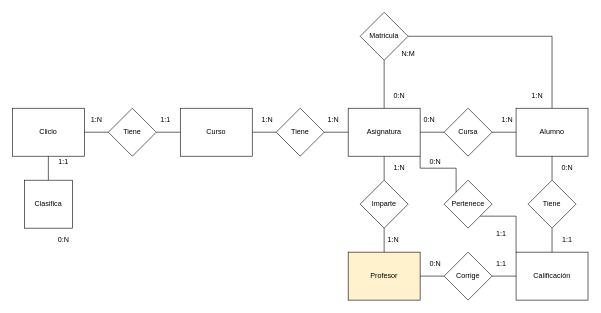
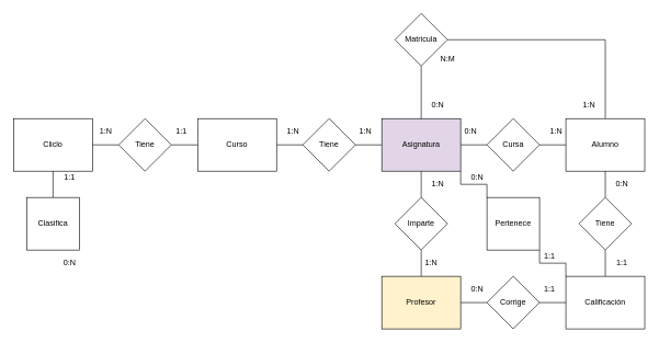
- <mxCell id="9" value="Asignatura" style="rounded=0;whiteSpace=wrap;html=1;" parent="1" vertex="1"><mxGeometry x="580" y="180" width="120" height="80" as="geometry" /></mxCell>
+ <mxCell id="9" value="Asignatura" style="rounded=0;whiteSpace=wrap;html=1;fillColor=#e1d5e7;" parent="1" vertex="1"><mxGeometry x="580" y="180" width="120" height="80" as="geometry" /></mxCell>
- <mxCell id="29" value="Pertenece" style="rhombus;whiteSpace=wrap;html=1;" parent="1" vertex="1"><mxGeometry x="740" y="300" width="80" height="80" as="geometry" /></mxCell>
+ <mxCell id="29" value="Pertenece" style="whiteSpace=wrap;html=1;rounded=0;" parent="1" vertex="1"><mxGeometry x="740" y="300" width="80" height="80" as="geometry" /></mxCell>
